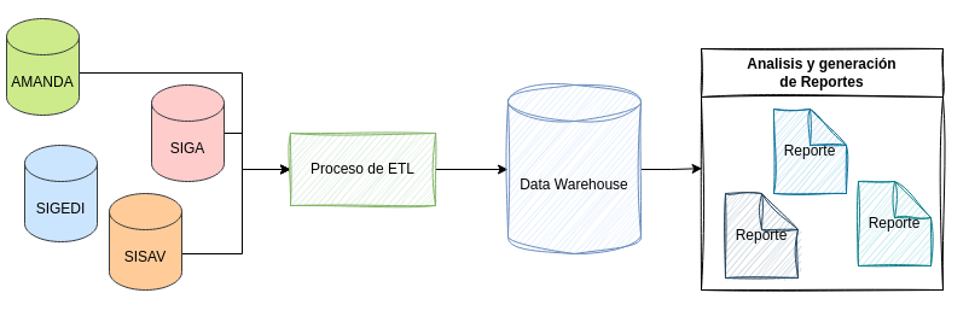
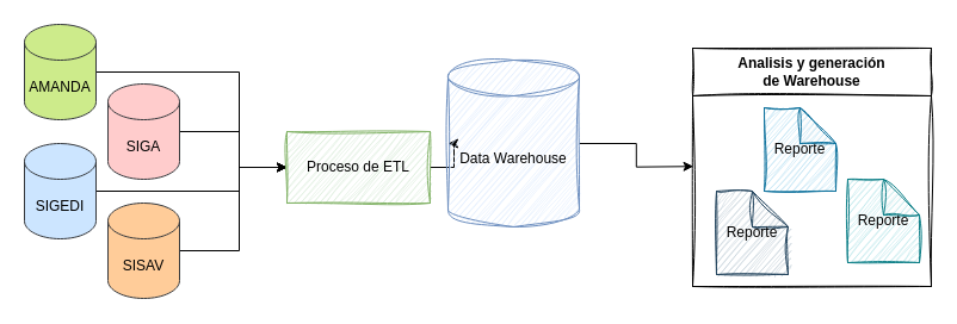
- <mxCell id="3" value="AMANDA" style="shape=cylinder3;whiteSpace=wrap;html=1;boundedLbl=1;backgroundOutline=1;size=15;fillColor=#cdeb8b;strokeColor=#36393d;" vertex="1" parent="1"><mxGeometry x="5" y="15" width="60" height="80" as="geometry" /></mxCell>
+ <mxCell id="3" value="AMANDA" style="shape=cylinder3;whiteSpace=wrap;html=1;boundedLbl=1;backgroundOutline=1;size=15;fillColor=#cdeb8b;strokeColor=#36393d;" vertex="1" parent="1"><mxGeometry x="20" y="20" width="60" height="80" as="geometry" /></mxCell>
- <mxCell id="14" value="Analisis y generación&lt;br&gt;de Reportes" style="swimlane;whiteSpace=wrap;html=1;startSize=40;sketch=1;curveFitting=1;jiggle=2;" vertex="1" parent="1"><mxGeometry x="580" y="40" width="200" height="200" as="geometry" /></mxCell>
+ <mxCell id="14" value="Analisis y generación&lt;br&gt;de Warehouse" style="swimlane;whiteSpace=wrap;html=1;startSize=40;sketch=1;curveFitting=1;jiggle=2;" vertex="1" parent="1"><mxGeometry x="580" y="40" width="200" height="200" as="geometry" /></mxCell>
- <mxCell id="5" value="SIGA" style="shape=cylinder3;whiteSpace=wrap;html=1;boundedLbl=1;backgroundOutline=1;size=15;fillColor=#ffcccc;strokeColor=#36393d;" vertex="1" parent="1"><mxGeometry x="125" y="70" width="60" height="80" as="geometry" /></mxCell>
+ <mxCell id="5" value="SIGA" style="shape=cylinder3;whiteSpace=wrap;html=1;boundedLbl=1;backgroundOutline=1;size=15;fillColor=#ffcccc;strokeColor=#36393d;" vertex="1" parent="1"><mxGeometry x="90" y="70" width="60" height="80" as="geometry" /></mxCell>
- <mxCell id="13" value="Data Warehouse" style="shape=cylinder3;whiteSpace=wrap;html=1;boundedLbl=1;backgroundOutline=1;size=15;sketch=1;curveFitting=1;jiggle=2;fillColor=#dae8fc;strokeColor=#6c8ebf;" vertex="1" parent="1"><mxGeometry x="420" y="70" width="110" height="140" as="geometry" /></mxCell>
+ <mxCell id="13" value="Data Warehouse" style="shape=cylinder3;whiteSpace=wrap;html=1;boundedLbl=1;backgroundOutline=1;size=15;sketch=1;curveFitting=1;jiggle=2;fillColor=#dae8fc;strokeColor=#6c8ebf;" vertex="1" parent="1"><mxGeometry x="375" y="50" width="110" height="140" as="geometry" /></mxCell>
+ <mxCell id="6" style="edgeStyle=orthogonalEdgeStyle;rounded=0;orthogonalLoop=1;jettySize=auto;html=1;entryX=0;entryY=0.5;entryDx=0;entryDy=0;" edge="1" parent="1" source="7" target="11"><mxGeometry relative="1" as="geometry"><Array as="points"><mxPoint x="200" y="160" /><mxPoint x="200" y="140" /></Array></mxGeometry></mxCell>
- <mxCell id="9" value="SISAV" style="shape=cylinder3;whiteSpace=wrap;html=1;boundedLbl=1;backgroundOutline=1;size=15;fillColor=#ffcc99;strokeColor=#36393d;" vertex="1" parent="1"><mxGeometry x="90" y="160" width="60" height="80" as="geometry" /></mxCell>
+ <mxCell id="9" value="SISAV" style="shape=cylinder3;whiteSpace=wrap;html=1;boundedLbl=1;backgroundOutline=1;size=15;fillColor=#ffcc99;strokeColor=#36393d;" vertex="1" parent="1"><mxGeometry x="90" y="170" width="60" height="80" as="geometry" /></mxCell>
